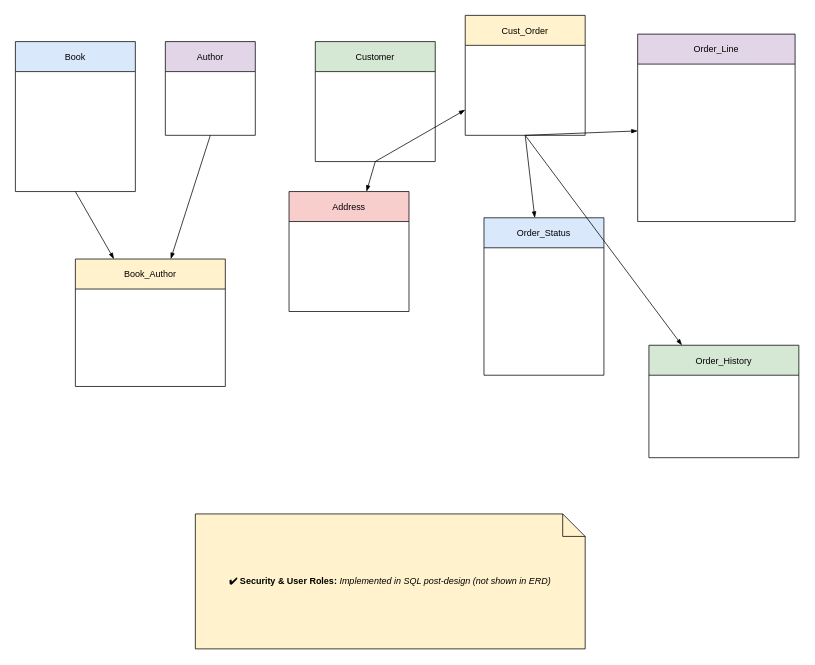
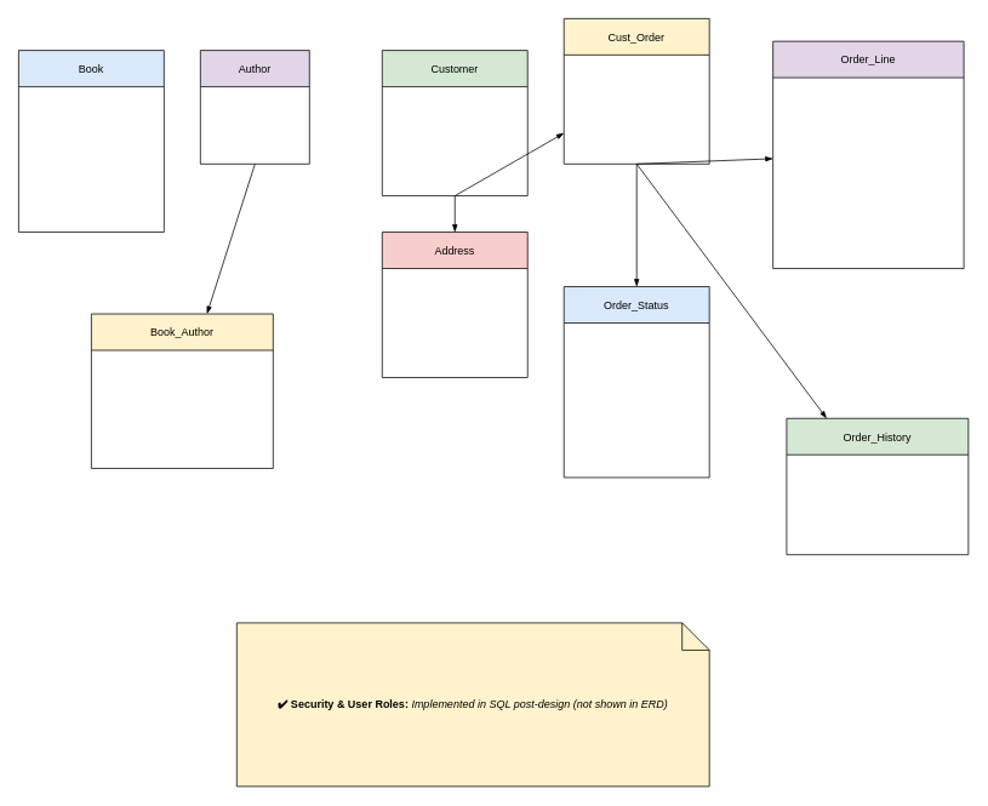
- <mxCell id="12" style="endArrow=blockThin;rounded=0;orthogonal=0;jettySize=auto;html=1;exitX=0.5;exitY=0.95;exitDx=0;exitDy=0;" parent="1" source="2" target="4" edge="1"><mxGeometry relative="1" as="geometry" /></mxCell>
- <mxCell id="6" value="Address" style="shape=swimlane;fillColor=#F8CECC;" parent="1" vertex="1"><mxGeometry x="385" y="255" width="160" height="160" as="geometry" /></mxCell>
+ <mxCell id="6" value="Address" style="shape=swimlane;fillColor=#F8CECC;" parent="1" vertex="1"><mxGeometry x="420" y="255" width="160" height="160" as="geometry" /></mxCell>
- <mxCell id="9" value="Order_Status" style="shape=swimlane;fillColor=#DAE8FC;" parent="1" vertex="1"><mxGeometry x="645" y="290" width="160" height="210" as="geometry" /></mxCell>
+ <mxCell id="9" value="Order_Status" style="shape=swimlane;fillColor=#DAE8FC;" parent="1" vertex="1"><mxGeometry x="620" y="315" width="160" height="210" as="geometry" /></mxCell>
